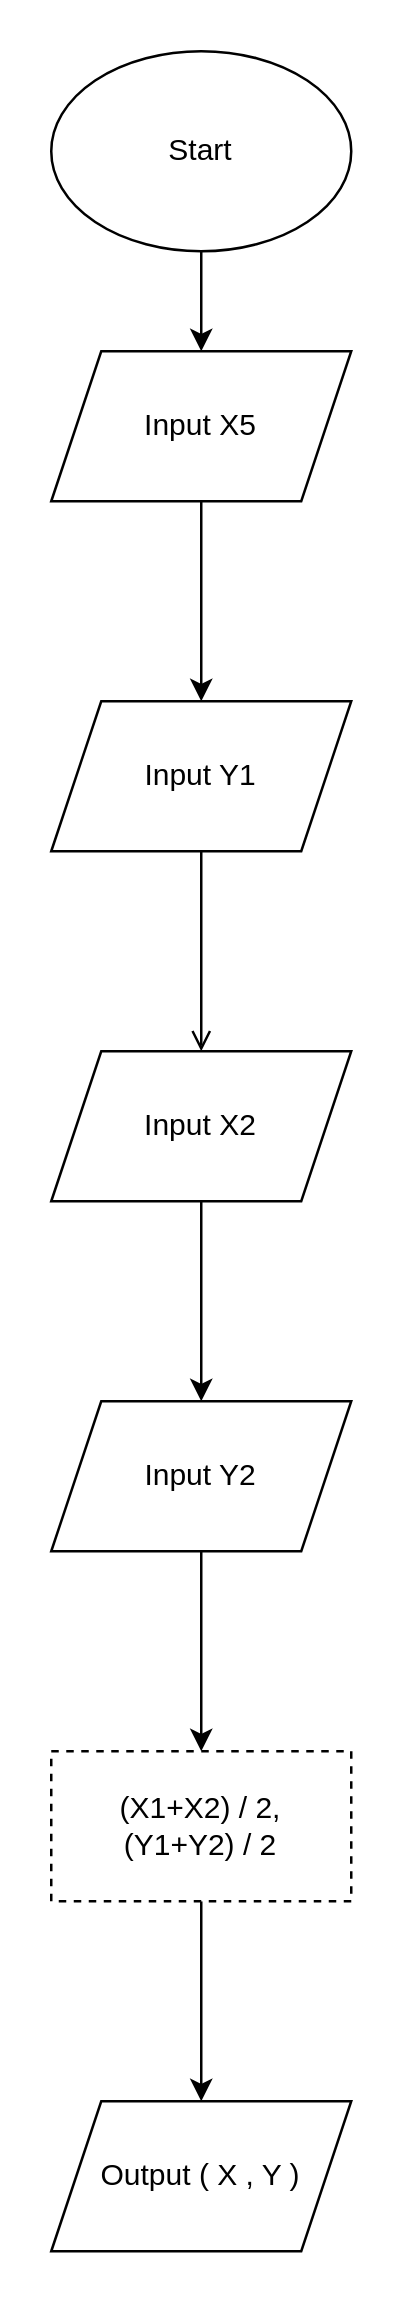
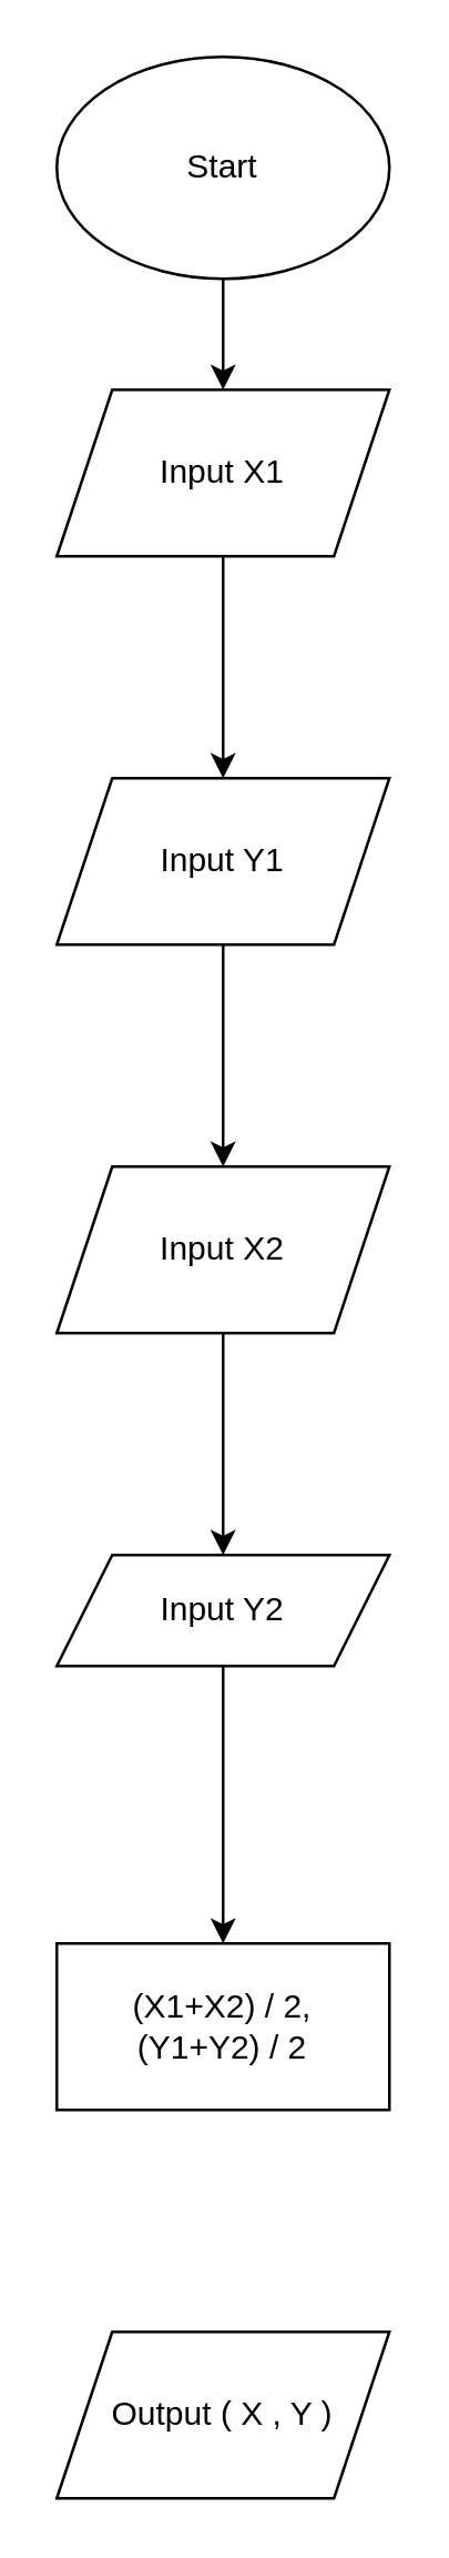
- <mxCell id="5" value="Input X5" style="shape=parallelogram;perimeter=parallelogramPerimeter;whiteSpace=wrap;html=1;fixedSize=1;" vertex="1" parent="1"><mxGeometry x="20" y="140" width="120" height="60" as="geometry" /></mxCell>
+ <mxCell id="5" value="Input X1" style="shape=parallelogram;perimeter=parallelogramPerimeter;whiteSpace=wrap;html=1;fixedSize=1;" vertex="1" parent="1"><mxGeometry x="20" y="140" width="120" height="60" as="geometry" /></mxCell>
- <mxCell id="6" value="" style="edgeStyle=orthogonalEdgeStyle;rounded=0;orthogonalLoop=1;jettySize=auto;html=1;endArrow=open;" edge="1" parent="1" source="7" target="9"><mxGeometry relative="1" as="geometry" /></mxCell>
+ <mxCell id="6" value="" style="edgeStyle=orthogonalEdgeStyle;rounded=0;orthogonalLoop=1;jettySize=auto;html=1;" edge="1" parent="1" source="7" target="9"><mxGeometry relative="1" as="geometry" /></mxCell>
- <mxCell id="11" value="Input Y2" style="shape=parallelogram;perimeter=parallelogramPerimeter;whiteSpace=wrap;html=1;fixedSize=1;" vertex="1" parent="1"><mxGeometry x="20" y="560" width="120" height="60" as="geometry" /></mxCell>
+ <mxCell id="11" value="Input Y2" style="shape=parallelogram;perimeter=parallelogramPerimeter;whiteSpace=wrap;html=1;fixedSize=1;" vertex="1" parent="1"><mxGeometry x="20" y="560" width="120" height="40" as="geometry" /></mxCell>
- <mxCell id="13" value="(X1+X2) / 2,&lt;div&gt;&lt;span style=&quot;background-color: initial;&quot;&gt;(Y1+Y2) / 2&lt;/span&gt;&lt;/div&gt;" style="whiteSpace=wrap;html=1;dashed=1;" vertex="1" parent="1"><mxGeometry x="20" y="700" width="120" height="60" as="geometry" /></mxCell>
+ <mxCell id="13" value="(X1+X2) / 2,&lt;div&gt;&lt;span style=&quot;background-color: initial;&quot;&gt;(Y1+Y2) / 2&lt;/span&gt;&lt;/div&gt;" style="whiteSpace=wrap;html=1;" vertex="1" parent="1"><mxGeometry x="20" y="700" width="120" height="60" as="geometry" /></mxCell>
- <mxCell id="12" value="" style="edgeStyle=orthogonalEdgeStyle;rounded=0;orthogonalLoop=1;jettySize=auto;html=1;" edge="1" parent="1" source="13" target="14"><mxGeometry relative="1" as="geometry" /></mxCell>
